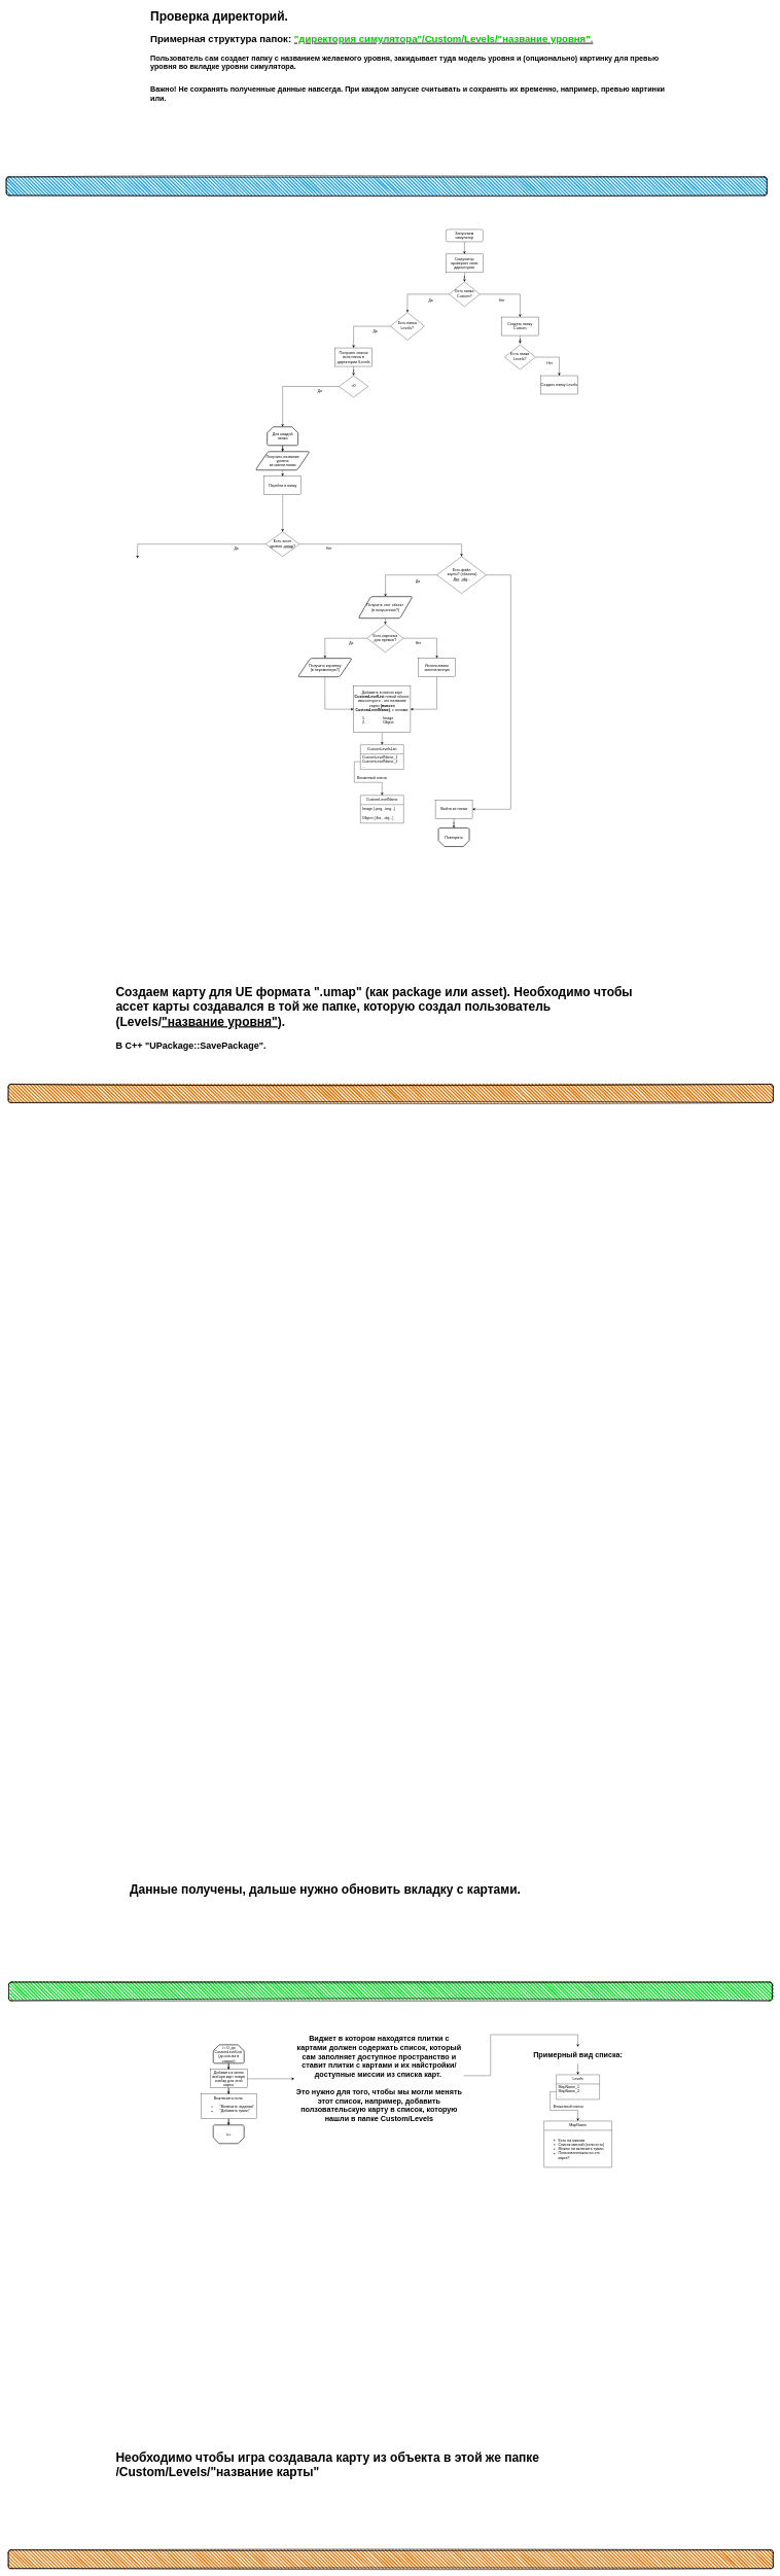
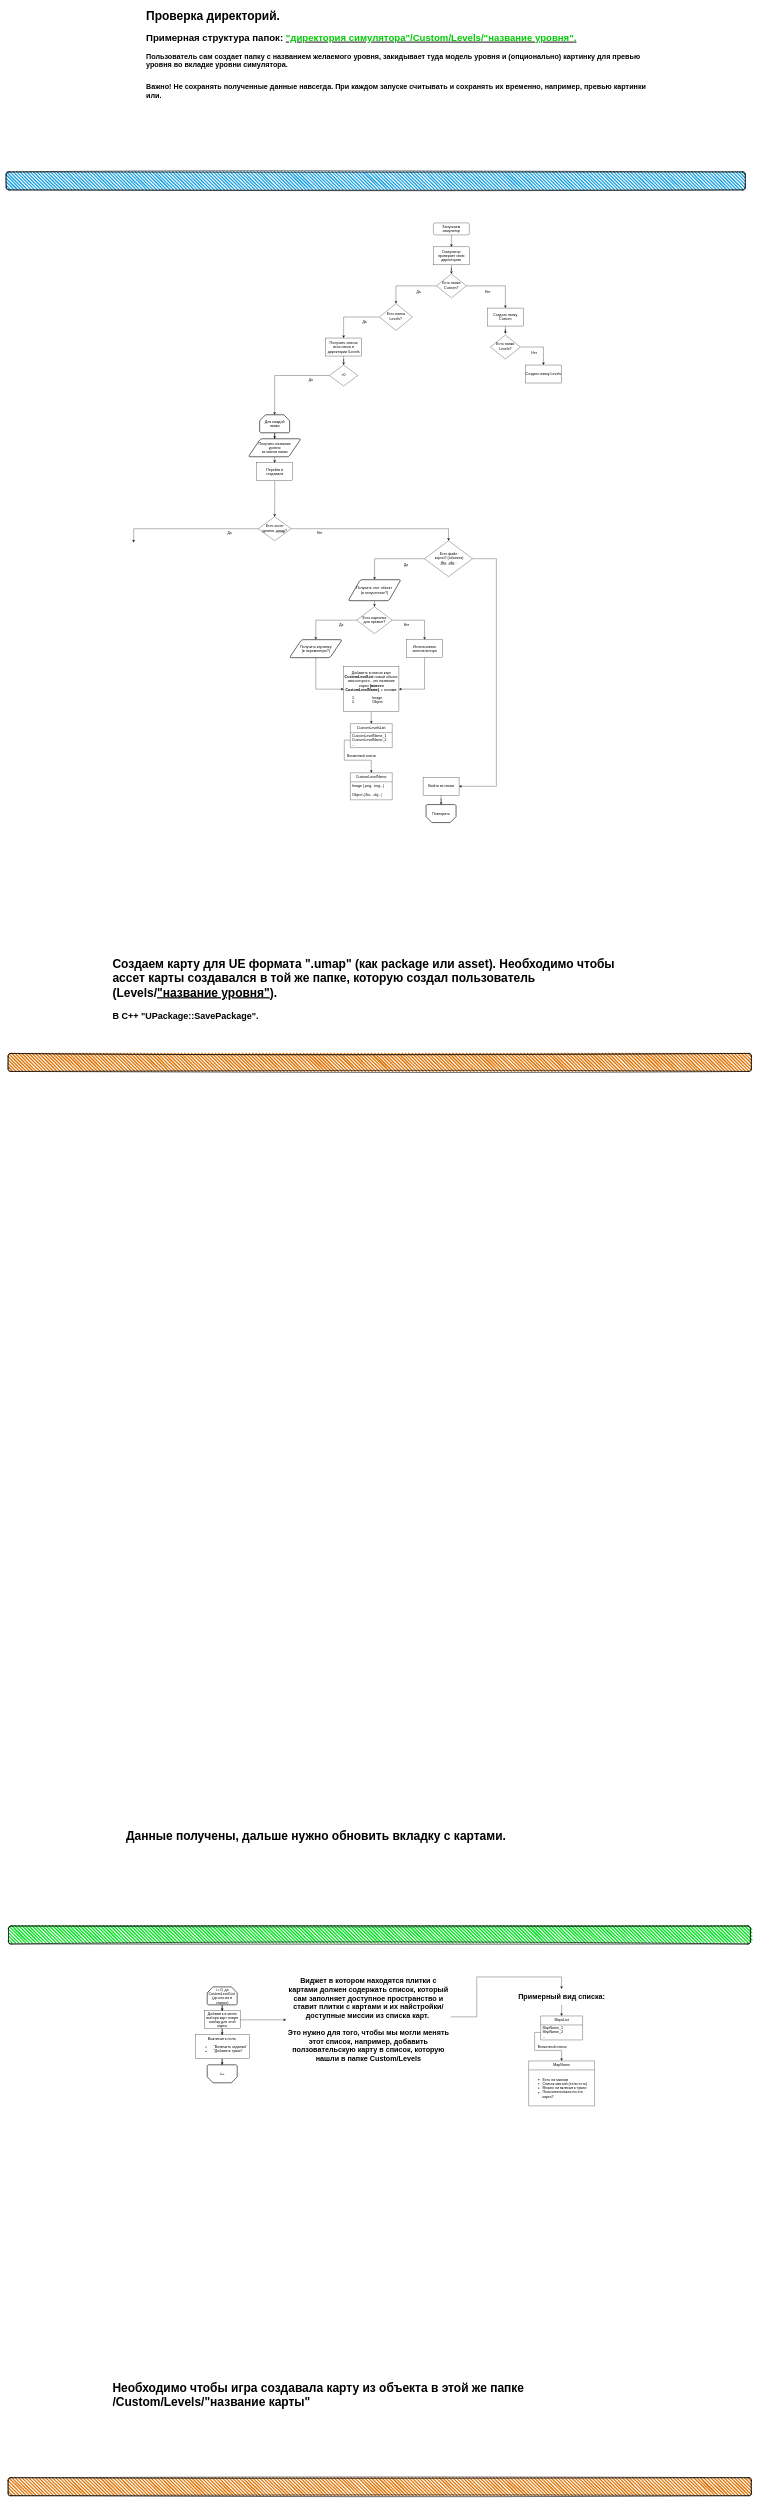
- <mxCell id="47" value="Перейти в папку" style="rounded=0;whiteSpace=wrap;html=1;" vertex="1" parent="1"><mxGeometry x="855.83" y="1540" width="120" height="60" as="geometry" /></mxCell>
+ <mxCell id="47" value="Перейти в создавала" style="rounded=0;whiteSpace=wrap;html=1;" vertex="1" parent="1"><mxGeometry x="855.83" y="1540" width="120" height="60" as="geometry" /></mxCell>
- <mxCell id="74" value="Levels" style="swimlane;fontStyle=0;childLayout=stackLayout;horizontal=1;startSize=30;horizontalStack=0;resizeParent=1;resizeParentMax=0;resizeLast=0;collapsible=1;marginBottom=0;whiteSpace=wrap;html=1;" vertex="1" parent="1"><mxGeometry x="1802.5" y="6720" width="140" height="80" as="geometry" /></mxCell>
+ <mxCell id="74" value="MapsList" style="swimlane;fontStyle=0;childLayout=stackLayout;horizontal=1;startSize=30;horizontalStack=0;resizeParent=1;resizeParentMax=0;resizeLast=0;collapsible=1;marginBottom=0;whiteSpace=wrap;html=1;" vertex="1" parent="1"><mxGeometry x="1802.5" y="6720" width="140" height="80" as="geometry" /></mxCell>
